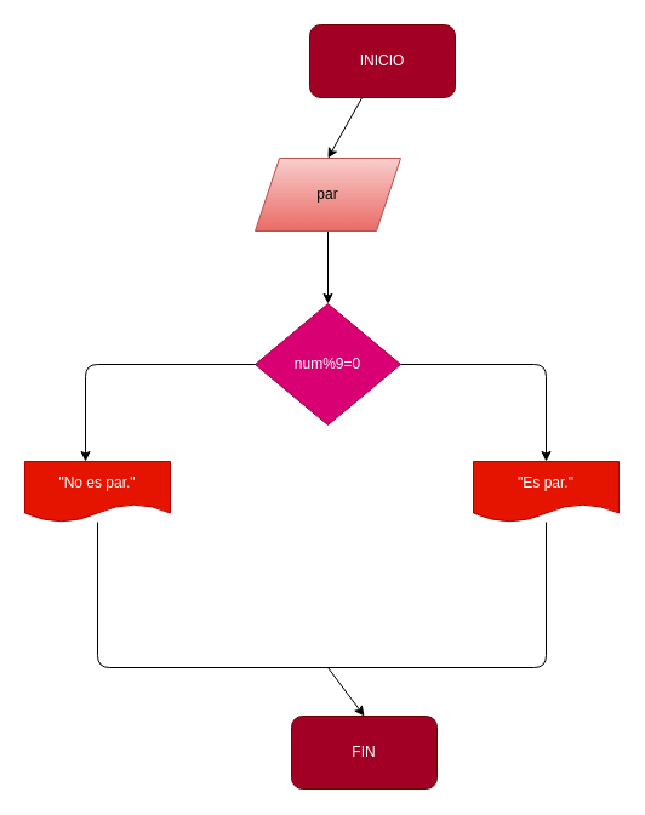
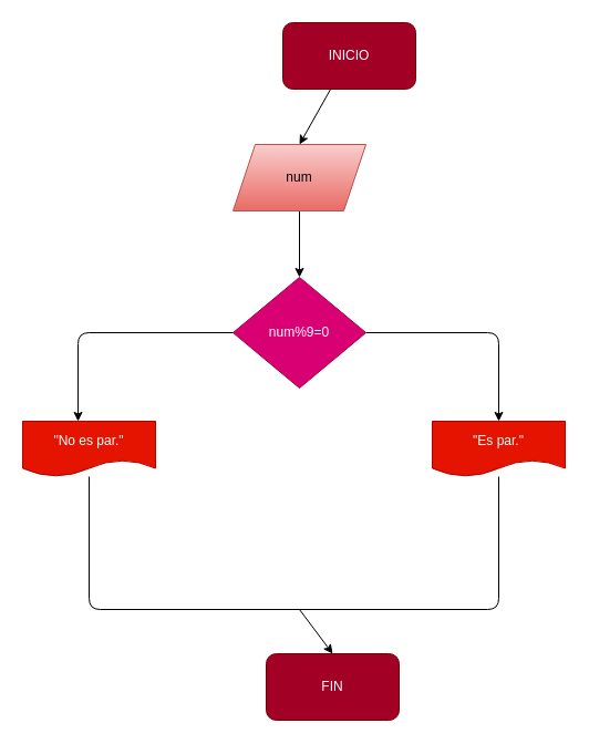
- <mxCell id="5" value="par" style="shape=parallelogram;perimeter=parallelogramPerimeter;whiteSpace=wrap;html=1;fixedSize=1;fillColor=#f8cecc;strokeColor=#b85450;gradientColor=#ea6b66;" vertex="1" parent="1"><mxGeometry x="210" y="130" width="120" height="60" as="geometry" /></mxCell>
+ <mxCell id="5" value="num" style="shape=parallelogram;perimeter=parallelogramPerimeter;whiteSpace=wrap;html=1;fixedSize=1;fillColor=#f8cecc;strokeColor=#b85450;gradientColor=#ea6b66;" vertex="1" parent="1"><mxGeometry x="210" y="130" width="120" height="60" as="geometry" /></mxCell>
